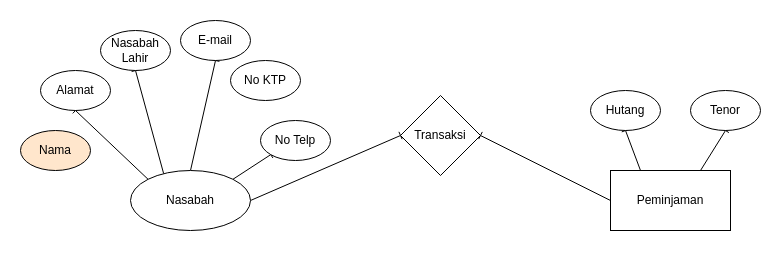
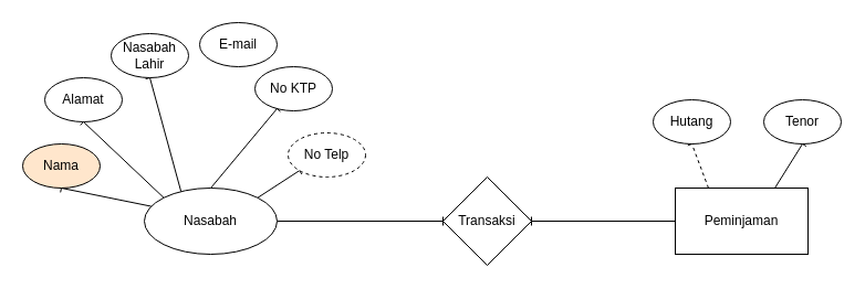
- <mxCell id="6" style="edgeStyle=none;rounded=0;orthogonalLoop=1;jettySize=auto;html=1;exitX=0.5;exitY=0;exitDx=0;exitDy=0;entryX=0.5;entryY=1;entryDx=0;entryDy=0;endArrow=baseDash;endFill=0;" edge="1" parent="1" source="8" target="20"><mxGeometry relative="1" as="geometry" /></mxCell>
+ <mxCell id="6" style="edgeStyle=none;rounded=0;orthogonalLoop=1;jettySize=auto;html=1;exitX=0.5;exitY=0;exitDx=0;exitDy=0;endArrow=baseDash;endFill=0;" edge="1" parent="1" source="8" target="14"><mxGeometry relative="1" as="geometry" /></mxCell>
- <mxCell id="13" value="Transaksi" style="rhombus;whiteSpace=wrap;html=1;" parent="1" vertex="1"><mxGeometry x="400" y="95" width="80" height="80" as="geometry" /></mxCell>
+ <mxCell id="13" value="Transaksi" style="rhombus;whiteSpace=wrap;html=1;" parent="1" vertex="1"><mxGeometry x="400" y="160" width="80" height="80" as="geometry" /></mxCell>
- <mxCell id="17" value="No Telp" style="ellipse;whiteSpace=wrap;html=1;" vertex="1" parent="1"><mxGeometry x="260" y="120" width="70" height="40" as="geometry" /></mxCell>
+ <mxCell id="17" value="No Telp" style="ellipse;whiteSpace=wrap;html=1;dashed=1;" vertex="1" parent="1"><mxGeometry x="260" y="120" width="70" height="40" as="geometry" /></mxCell>
- <mxCell id="10" style="edgeStyle=none;rounded=0;orthogonalLoop=1;jettySize=auto;html=1;exitX=0.25;exitY=0;exitDx=0;exitDy=0;entryX=0.5;entryY=1;entryDx=0;entryDy=0;endArrow=baseDash;endFill=0;" edge="1" parent="1" source="12" target="18"><mxGeometry relative="1" as="geometry" /></mxCell>
+ <mxCell id="10" style="edgeStyle=none;rounded=0;orthogonalLoop=1;jettySize=auto;html=1;exitX=0.25;exitY=0;exitDx=0;exitDy=0;entryX=0.5;entryY=1;entryDx=0;entryDy=0;endArrow=baseDash;endFill=0;dashed=1;" edge="1" parent="1" source="12" target="18"><mxGeometry relative="1" as="geometry" /></mxCell>
+ <mxCell id="3" style="edgeStyle=none;rounded=0;orthogonalLoop=1;jettySize=auto;html=1;exitX=0;exitY=0.25;exitDx=0;exitDy=0;entryX=0.5;entryY=1;entryDx=0;entryDy=0;endArrow=baseDash;endFill=0;" edge="1" parent="1" source="8" target="15"><mxGeometry relative="1" as="geometry" /></mxCell>
